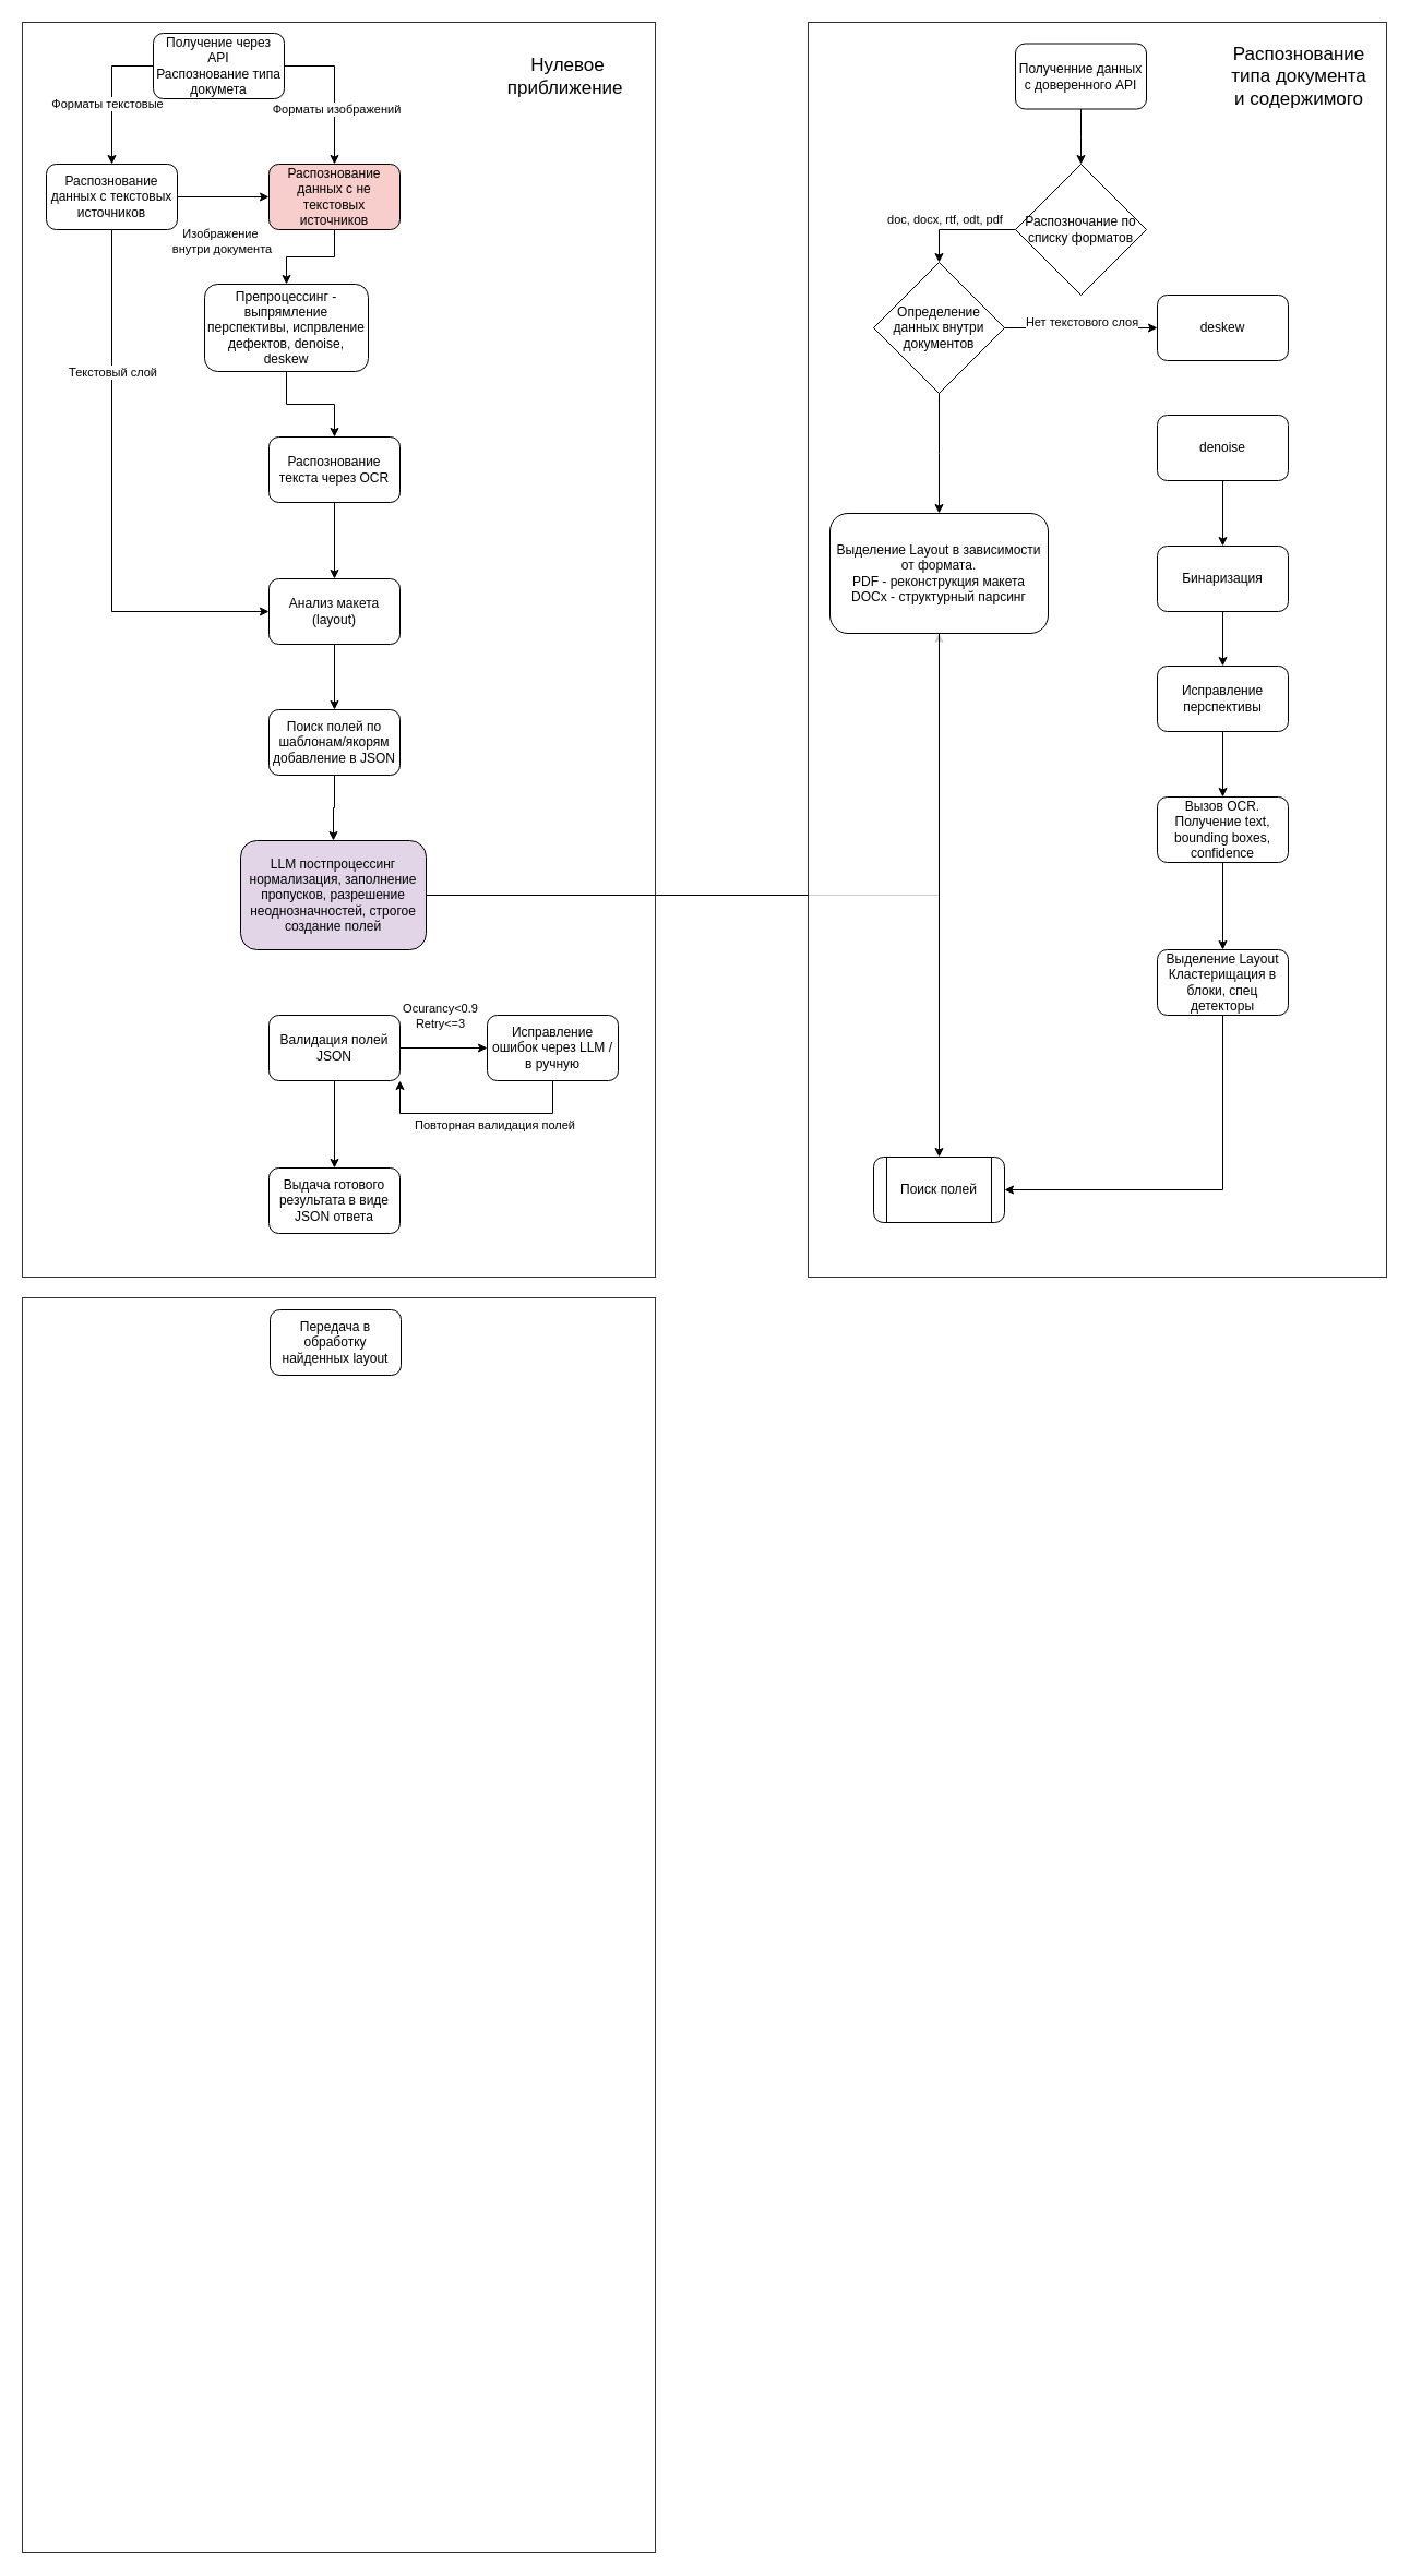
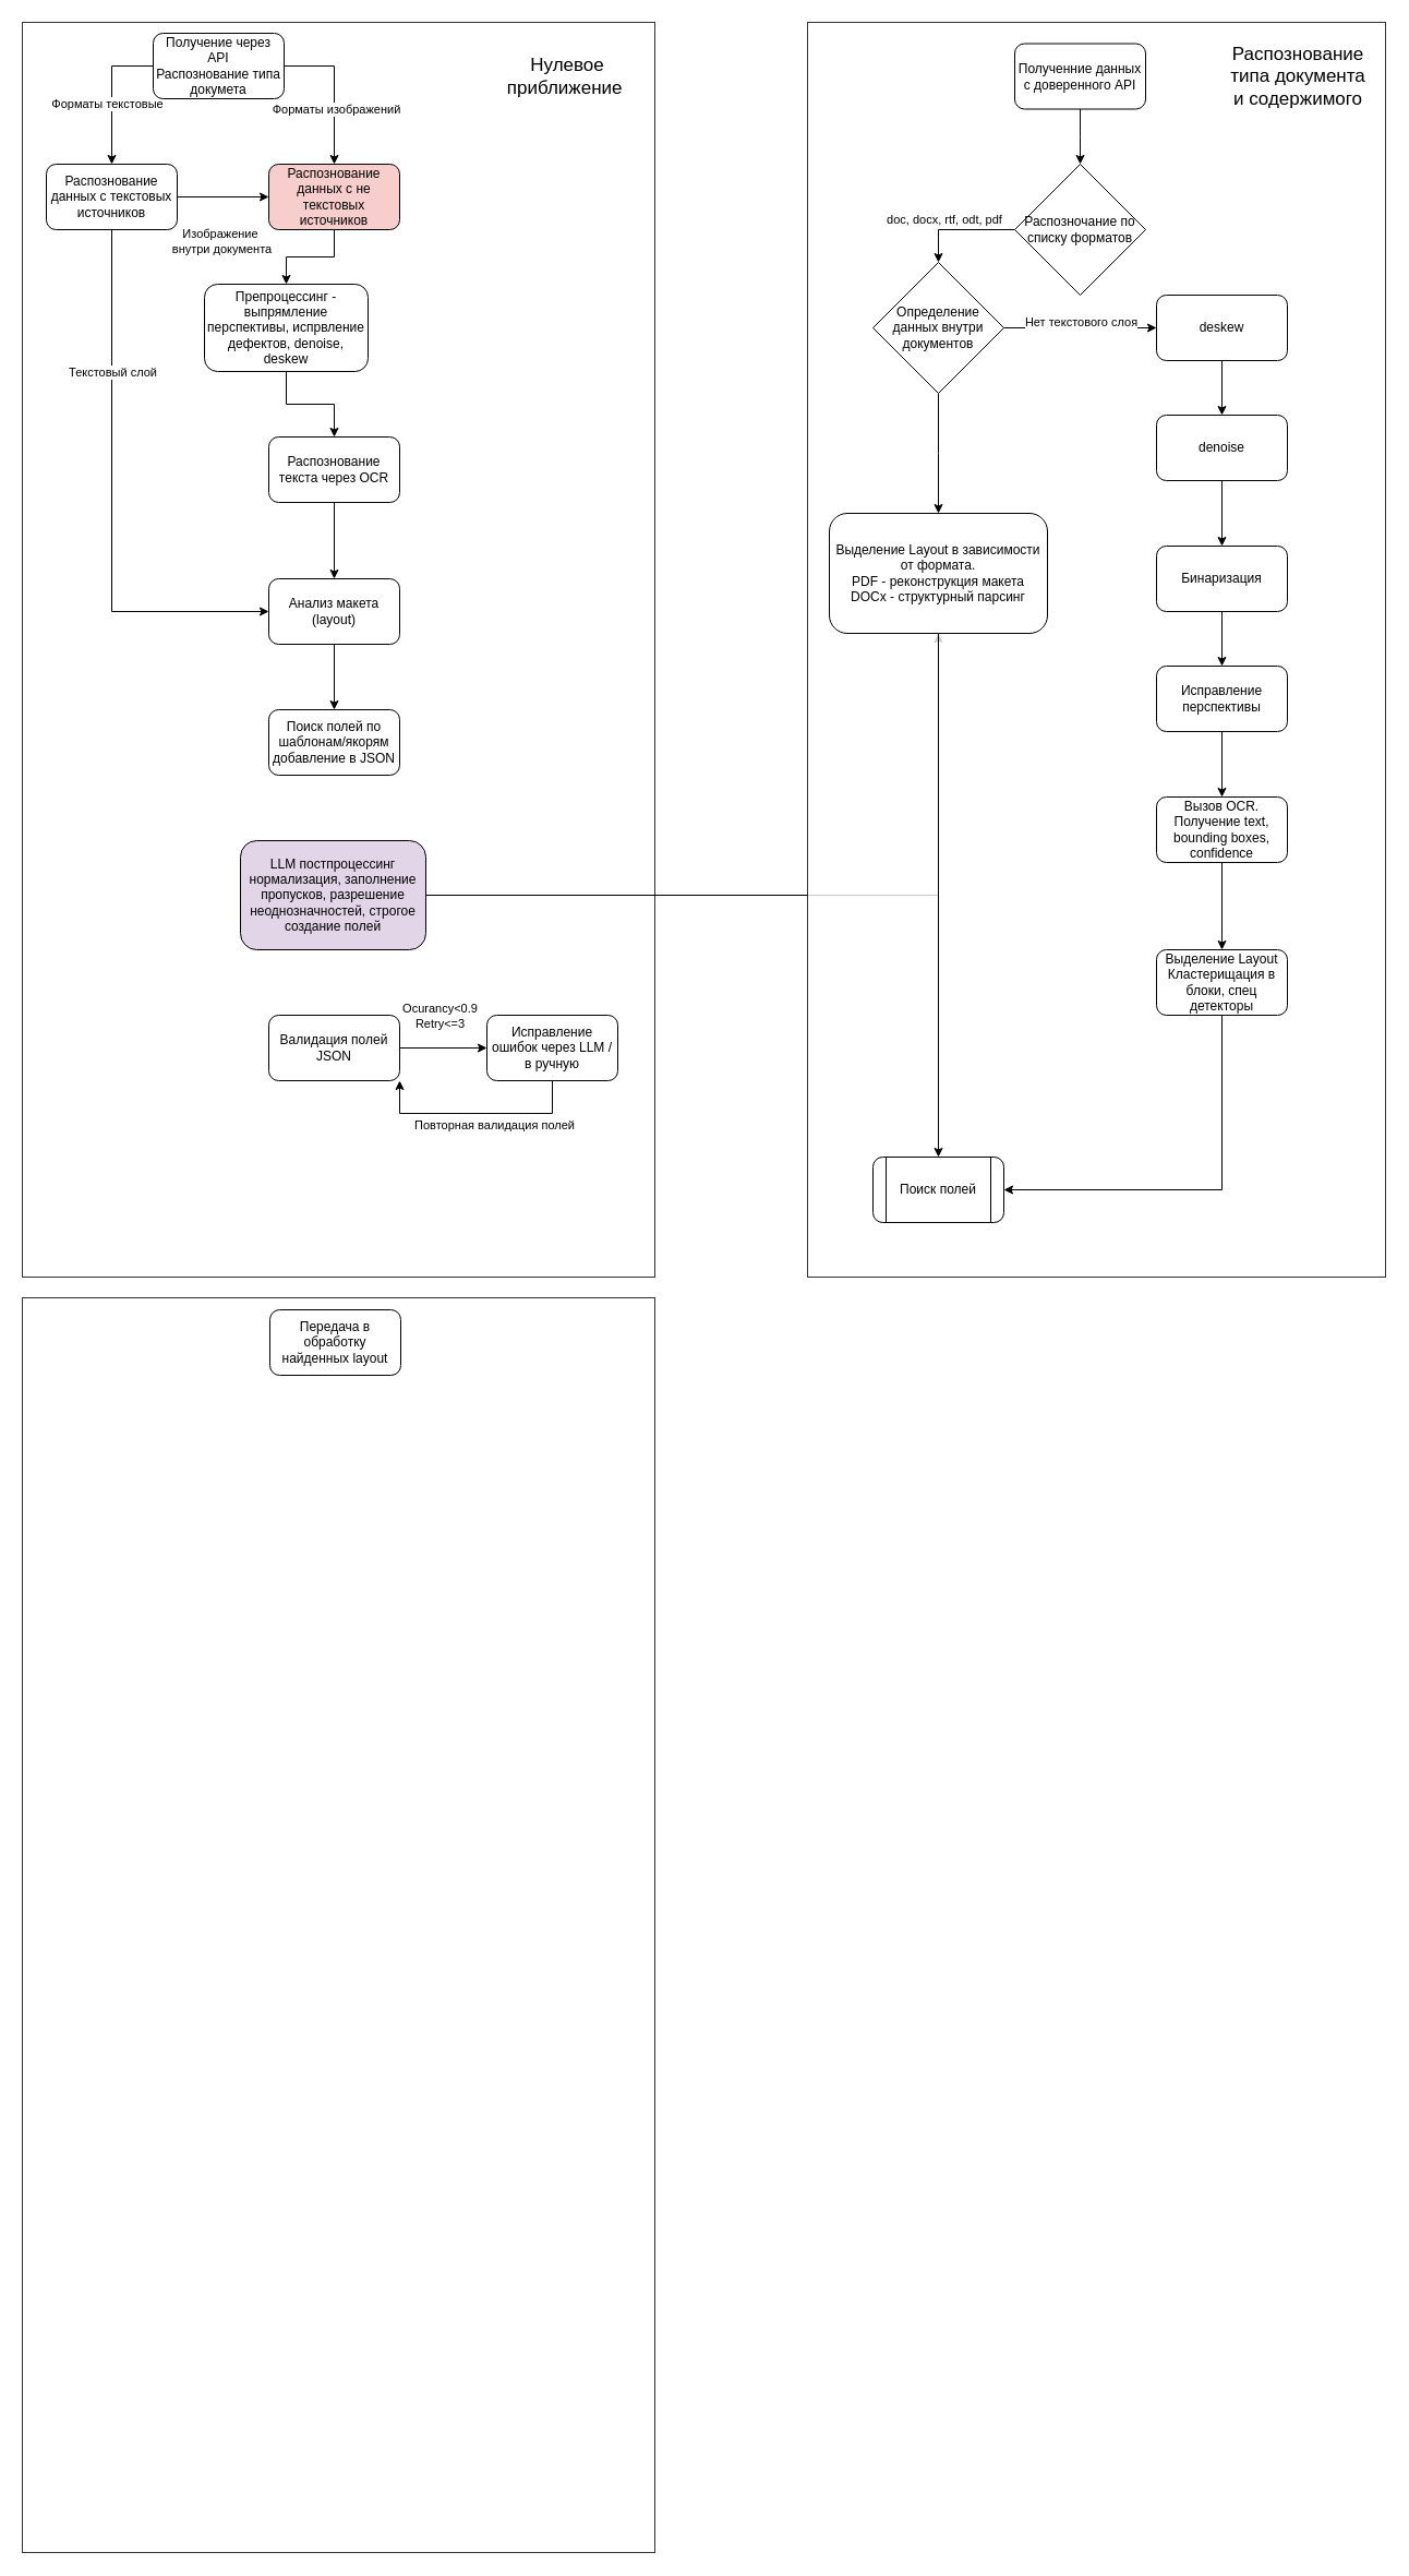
+ <mxCell id="38" value="" style="edgeStyle=orthogonalEdgeStyle;rounded=0;orthogonalLoop=1;jettySize=auto;html=1;" edge="1" parent="1" source="39" target="44"><mxGeometry relative="1" as="geometry" /></mxCell>
- <mxCell id="5" value="" style="edgeStyle=orthogonalEdgeStyle;rounded=0;orthogonalLoop=1;jettySize=auto;html=1;" edge="1" parent="1" source="6" target="8"><mxGeometry relative="1" as="geometry" /></mxCell>
- <mxCell id="11" value="" style="edgeStyle=orthogonalEdgeStyle;rounded=0;orthogonalLoop=1;jettySize=auto;html=1;" edge="1" parent="1" source="12" target="16"><mxGeometry relative="1" as="geometry" /></mxCell>
- <mxCell id="16" value="Выдача готового результата в виде JSON ответа" style="whiteSpace=wrap;html=1;rounded=1;" vertex="1" parent="1"><mxGeometry x="246" y="1070" width="120" height="60" as="geometry" /></mxCell>
